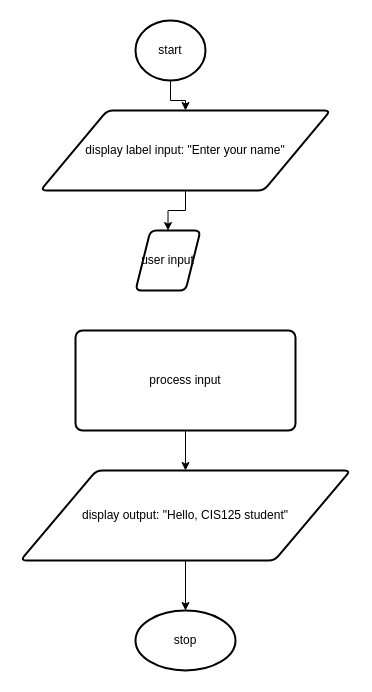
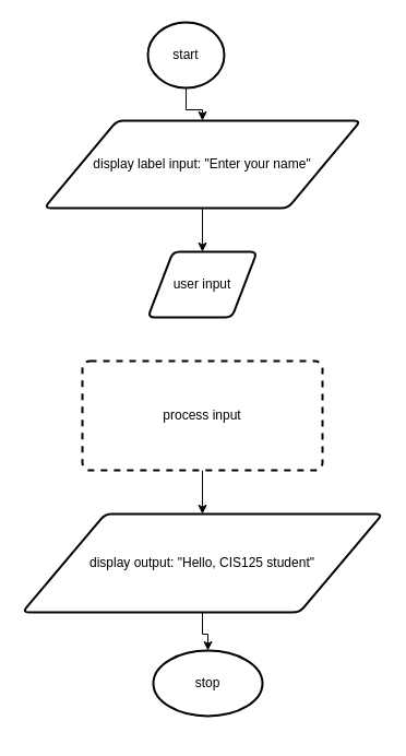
- <mxCell id="6" value="user input" style="shape=parallelogram;html=1;strokeWidth=2;perimeter=parallelogramPerimeter;whiteSpace=wrap;rounded=1;arcSize=12;size=0.23;" vertex="1" parent="1"><mxGeometry x="135" y="230" width="65" height="60" as="geometry" /></mxCell>
+ <mxCell id="6" value="user input" style="shape=parallelogram;html=1;strokeWidth=2;perimeter=parallelogramPerimeter;whiteSpace=wrap;rounded=1;arcSize=12;size=0.23;" vertex="1" parent="1"><mxGeometry x="135" y="230" width="100" height="60" as="geometry" /></mxCell>
- <mxCell id="8" value="process input" style="rounded=1;whiteSpace=wrap;html=1;absoluteArcSize=1;arcSize=14;strokeWidth=2;" vertex="1" parent="1"><mxGeometry x="75" y="330" width="220" height="100" as="geometry" /></mxCell>
+ <mxCell id="8" value="process input" style="rounded=1;whiteSpace=wrap;html=1;absoluteArcSize=1;arcSize=14;strokeWidth=2;dashed=1;" vertex="1" parent="1"><mxGeometry x="75" y="330" width="220" height="100" as="geometry" /></mxCell>
- <mxCell id="11" value="stop" style="strokeWidth=2;html=1;shape=mxgraph.flowchart.start_1;whiteSpace=wrap;" vertex="1" parent="1"><mxGeometry x="135" y="610" width="100" height="60" as="geometry" /></mxCell>
+ <mxCell id="11" value="stop" style="strokeWidth=2;html=1;shape=mxgraph.flowchart.start_1;whiteSpace=wrap;" vertex="1" parent="1"><mxGeometry x="140" y="595" width="100" height="60" as="geometry" /></mxCell>
